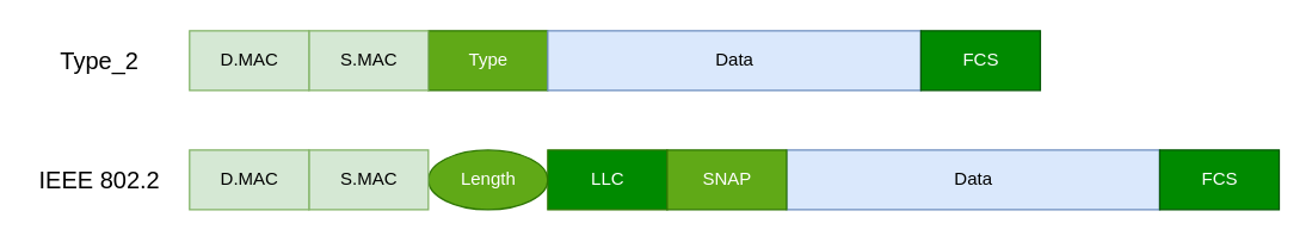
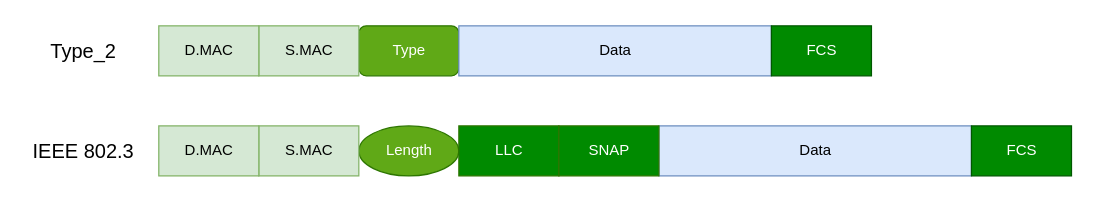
- <mxCell id="2" value="Type" style="rounded=0;whiteSpace=wrap;html=1;fillColor=#60a917;strokeColor=#2D7600;fontColor=#ffffff;" vertex="1" parent="1"><mxGeometry x="286.5" y="20" width="80" height="40" as="geometry" /></mxCell>
+ <mxCell id="2" value="Type" style="whiteSpace=wrap;html=1;fillColor=#60a917;strokeColor=#2D7600;fontColor=#ffffff;rounded=1;" vertex="1" parent="1"><mxGeometry x="286.5" y="20" width="80" height="40" as="geometry" /></mxCell>
- <mxCell id="15" value="IEEE 802.2" style="text;html=1;strokeColor=none;fillColor=none;align=center;verticalAlign=middle;whiteSpace=wrap;rounded=0;shadow=0;glass=1;fontSize=16;" vertex="1" parent="1"><mxGeometry x="24" y="105" width="85" height="30" as="geometry" /></mxCell>
+ <mxCell id="15" value="IEEE 802.3" style="text;html=1;strokeColor=none;fillColor=none;align=center;verticalAlign=middle;whiteSpace=wrap;rounded=0;shadow=0;glass=1;fontSize=16;" vertex="1" parent="1"><mxGeometry x="24" y="105" width="85" height="30" as="geometry" /></mxCell>
- <mxCell id="13" value="SNAP" style="rounded=0;whiteSpace=wrap;html=1;fillColor=#60a917;strokeColor=#2D7600;fontColor=#ffffff;" vertex="1" parent="1"><mxGeometry x="446.5" y="100" width="80" height="40" as="geometry" /></mxCell>
+ <mxCell id="13" value="SNAP" style="rounded=0;whiteSpace=wrap;html=1;fillColor=#008a00;strokeColor=#2D7600;fontColor=#ffffff;" vertex="1" parent="1"><mxGeometry x="446.5" y="100" width="80" height="40" as="geometry" /></mxCell>
